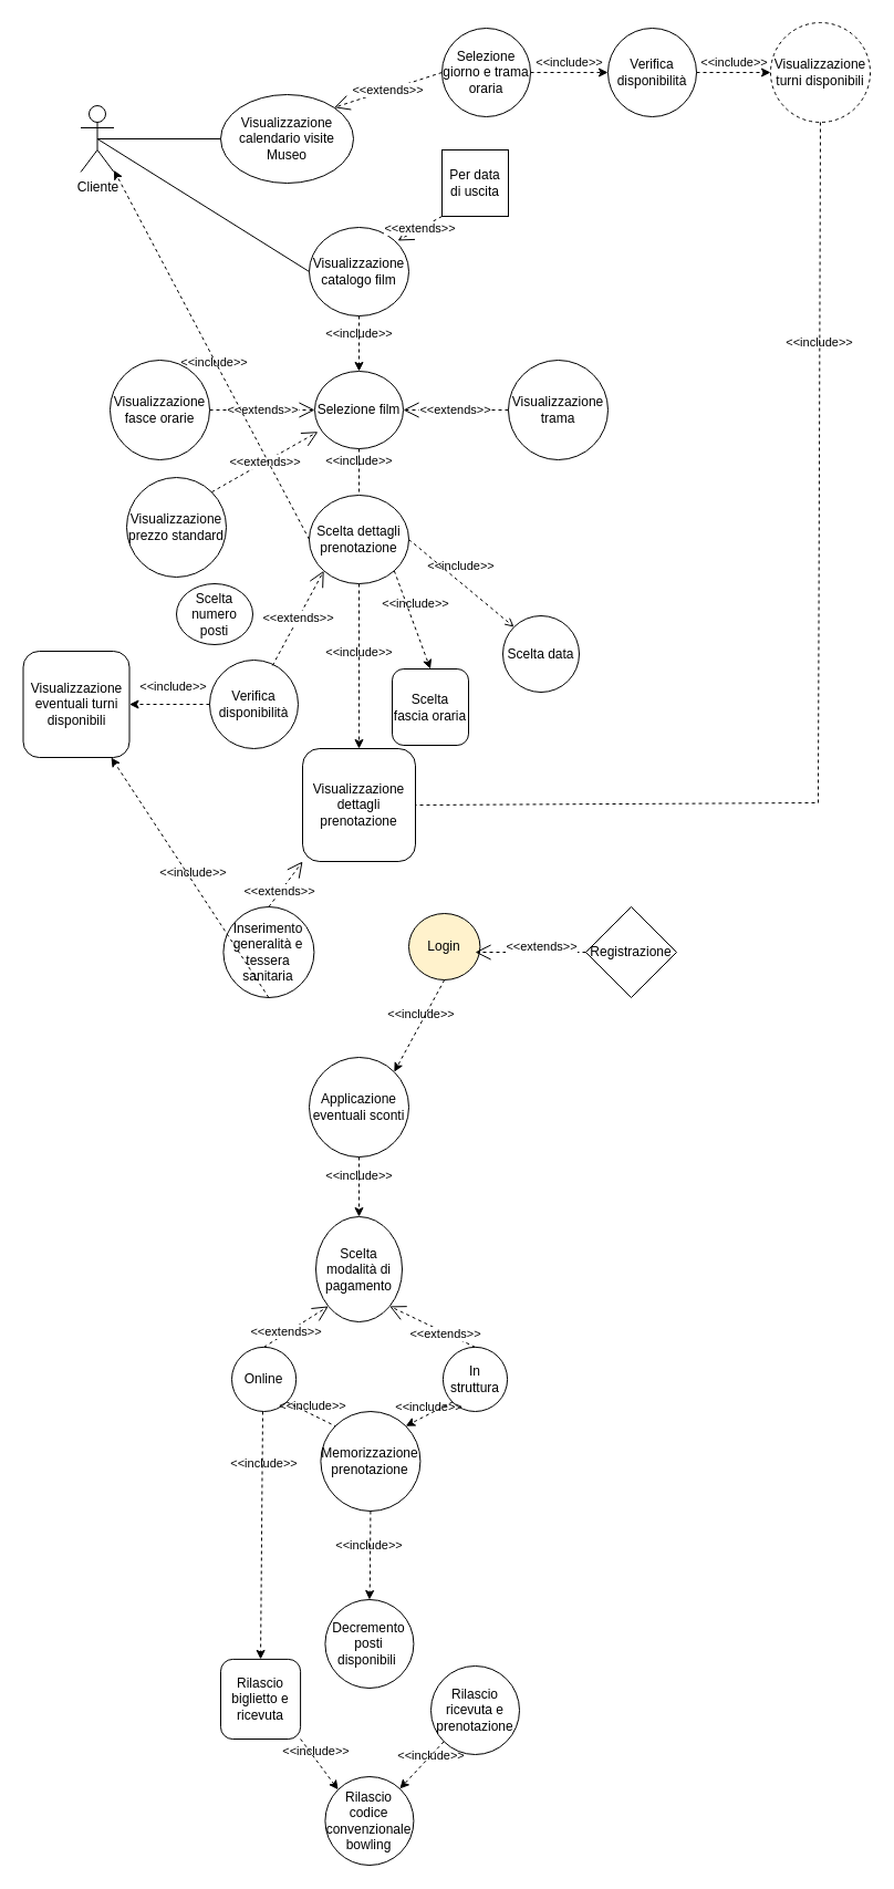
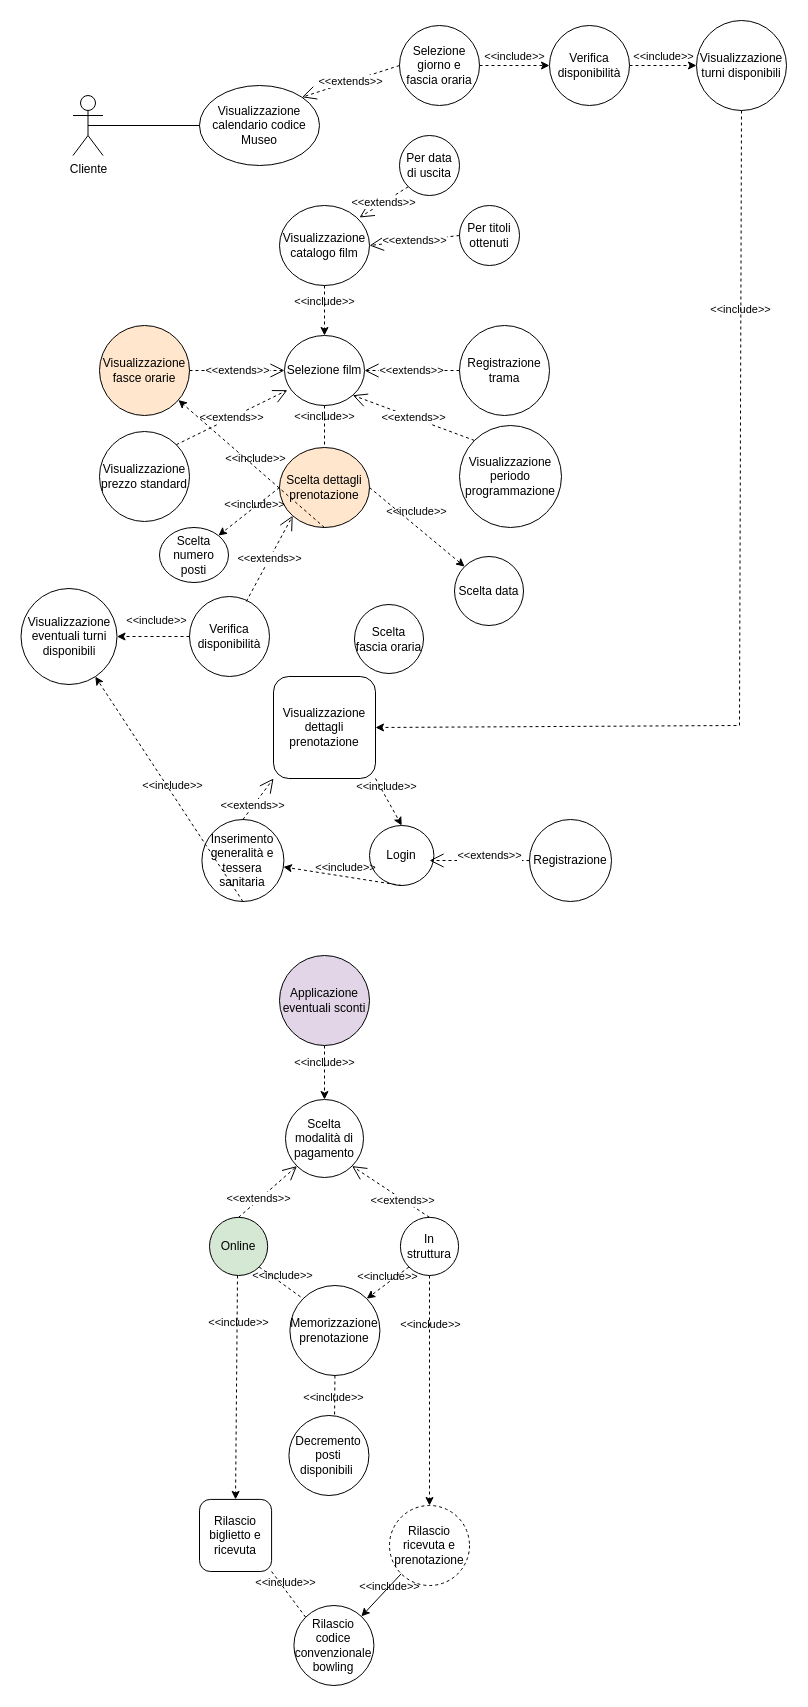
- <mxCell id="6" value="Selezione giorno e trama oraria" style="ellipse;whiteSpace=wrap;html=1;aspect=fixed;" parent="1" vertex="1"><mxGeometry x="399" y="25" width="80" height="80" as="geometry" /></mxCell>
+ <mxCell id="6" value="Selezione giorno e fascia oraria" style="ellipse;whiteSpace=wrap;html=1;aspect=fixed;" parent="1" vertex="1"><mxGeometry x="399" y="25" width="80" height="80" as="geometry" /></mxCell>
- <mxCell id="10" value="Visualizzazione turni disponibili" style="ellipse;whiteSpace=wrap;html=1;dashed=1;" parent="1" vertex="1"><mxGeometry x="696" y="20" width="90" height="90" as="geometry" /></mxCell>
+ <mxCell id="10" value="Visualizzazione turni disponibili" style="ellipse;whiteSpace=wrap;html=1;" parent="1" vertex="1"><mxGeometry x="696" y="20" width="90" height="90" as="geometry" /></mxCell>
- <mxCell id="4" value="Visualizzazione calendario visite Museo" style="ellipse;whiteSpace=wrap;html=1;" parent="1" vertex="1"><mxGeometry x="199" y="85" width="120" height="80" as="geometry" /></mxCell>
+ <mxCell id="4" value="Visualizzazione calendario codice Museo" style="ellipse;whiteSpace=wrap;html=1;" parent="1" vertex="1"><mxGeometry x="199" y="85" width="120" height="80" as="geometry" /></mxCell>
- <mxCell id="13" value="Per data di uscita" style="whiteSpace=wrap;html=1;aspect=fixed;rounded=0;" parent="1" vertex="1"><mxGeometry x="399" y="135" width="60" height="60" as="geometry" /></mxCell>
+ <mxCell id="13" value="Per data di uscita" style="ellipse;whiteSpace=wrap;html=1;aspect=fixed;" parent="1" vertex="1"><mxGeometry x="399" y="135" width="60" height="60" as="geometry" /></mxCell>
- <mxCell id="45" value="" style="endArrow=none;html=1;rounded=0;entryX=0;entryY=0.5;entryDx=0;entryDy=0;exitX=0.5;exitY=0.5;exitDx=0;exitDy=0;exitPerimeter=0;" parent="1" source="2" target="12" edge="1"><mxGeometry width="50" height="50" relative="1" as="geometry"><mxPoint x="49" y="248" as="sourcePoint" /><mxPoint x="227" y="163" as="targetPoint" /></mxGeometry></mxCell>
+ <mxCell id="15" value="Per titoli ottenuti" style="ellipse;whiteSpace=wrap;html=1;aspect=fixed;" parent="1" vertex="1"><mxGeometry x="459" y="205" width="60" height="60" as="geometry" /></mxCell>
+ <mxCell id="16" value="&amp;lt;&amp;lt;extends&amp;gt;&amp;gt;" style="endArrow=open;dashed=1;endFill=0;endSize=12;html=1;rounded=0;exitX=0;exitY=0.5;exitDx=0;exitDy=0;entryX=1;entryY=0.5;entryDx=0;entryDy=0;" parent="1" source="15" target="12" edge="1"><mxGeometry width="160" relative="1" as="geometry"><mxPoint x="375.55" y="475" as="sourcePoint" /><mxPoint x="359" y="317" as="targetPoint" /></mxGeometry></mxCell>
- <mxCell id="34" value="&amp;lt;&amp;lt;include&amp;gt;&amp;gt;" style="html=1;verticalAlign=bottom;labelBackgroundColor=none;endArrow=classic;endFill=1;dashed=1;rounded=0;exitX=0;exitY=0.5;exitDx=0;exitDy=0;" parent="1" source="27" target="2" edge="1"><mxGeometry x="-0.08" y="5" width="160" relative="1" as="geometry"><mxPoint x="199" y="505" as="sourcePoint" /><mxPoint x="94" y="655" as="targetPoint" /><mxPoint as="offset" /></mxGeometry></mxCell>
+ <mxCell id="34" value="&amp;lt;&amp;lt;include&amp;gt;&amp;gt;" style="html=1;verticalAlign=bottom;labelBackgroundColor=none;endArrow=classic;endFill=1;dashed=1;rounded=0;exitX=0;exitY=0.5;exitDx=0;exitDy=0;entryX=1;entryY=0;entryDx=0;entryDy=0;" parent="1" source="27" target="33" edge="1"><mxGeometry x="-0.08" y="5" width="160" relative="1" as="geometry"><mxPoint x="199" y="505" as="sourcePoint" /><mxPoint x="94" y="655" as="targetPoint" /><mxPoint as="offset" /></mxGeometry></mxCell>
- <mxCell id="19" value="Visualizzazione fasce orarie" style="ellipse;whiteSpace=wrap;html=1;aspect=fixed;" parent="1" vertex="1"><mxGeometry x="99" y="325" width="90" height="90" as="geometry" /></mxCell>
+ <mxCell id="19" value="Visualizzazione fasce orarie" style="ellipse;whiteSpace=wrap;html=1;aspect=fixed;fillColor=#ffe6cc;" parent="1" vertex="1"><mxGeometry x="99" y="325" width="90" height="90" as="geometry" /></mxCell>
- <mxCell id="21" value="Visualizzazione trama" style="ellipse;whiteSpace=wrap;html=1;aspect=fixed;" parent="1" vertex="1"><mxGeometry x="459" y="325" width="90" height="90" as="geometry" /></mxCell>
+ <mxCell id="21" value="Registrazione trama" style="ellipse;whiteSpace=wrap;html=1;aspect=fixed;" parent="1" vertex="1"><mxGeometry x="459" y="325" width="90" height="90" as="geometry" /></mxCell>
+ <mxCell id="24" value="&amp;lt;&amp;lt;extends&amp;gt;&amp;gt;" style="endArrow=open;dashed=1;endFill=0;endSize=12;html=1;rounded=0;entryX=1;entryY=1;entryDx=0;entryDy=0;exitX=0;exitY=0;exitDx=0;exitDy=0;" parent="1" source="23" target="17" edge="1"><mxGeometry width="160" relative="1" as="geometry"><mxPoint x="459" y="435" as="sourcePoint" /><mxPoint x="356.52" y="405" as="targetPoint" /></mxGeometry></mxCell>
- <mxCell id="25" value="Visualizzazione prezzo standard" style="ellipse;whiteSpace=wrap;html=1;aspect=fixed;" parent="1" vertex="1"><mxGeometry x="114" y="431.01" width="90" height="90" as="geometry" /></mxCell>
+ <mxCell id="25" value="Visualizzazione prezzo standard" style="ellipse;whiteSpace=wrap;html=1;aspect=fixed;" parent="1" vertex="1"><mxGeometry x="99" y="431.01" width="90" height="90" as="geometry" /></mxCell>
+ <mxCell id="23" value="Visualizzazione periodo programmazione" style="ellipse;whiteSpace=wrap;html=1;aspect=fixed;" parent="1" vertex="1"><mxGeometry x="459" y="425.01" width="102" height="102" as="geometry" /></mxCell>
- <mxCell id="27" value="Scelta dettagli prenotazione" style="ellipse;whiteSpace=wrap;html=1;" parent="1" vertex="1"><mxGeometry x="279" y="447.01" width="90" height="80" as="geometry" /></mxCell>
+ <mxCell id="27" value="Scelta dettagli prenotazione" style="ellipse;whiteSpace=wrap;html=1;fillColor=#ffe6cc;" parent="1" vertex="1"><mxGeometry x="279" y="447.01" width="90" height="80" as="geometry" /></mxCell>
- <mxCell id="32" value="&amp;lt;&amp;lt;include&amp;gt;&amp;gt;" style="html=1;verticalAlign=bottom;labelBackgroundColor=none;endArrow=classic;endFill=1;dashed=1;rounded=0;exitX=1;exitY=1;exitDx=0;exitDy=0;entryX=0.5;entryY=0;entryDx=0;entryDy=0;" parent="1" source="27" target="31" edge="1"><mxGeometry x="-0.08" y="5" width="160" relative="1" as="geometry"><mxPoint x="269" y="535" as="sourcePoint" /><mxPoint x="249" y="665" as="targetPoint" /><mxPoint as="offset" /></mxGeometry></mxCell>
- <mxCell id="30" value="&amp;lt;&amp;lt;include&amp;gt;&amp;gt;" style="html=1;verticalAlign=bottom;labelBackgroundColor=none;endArrow=open;endFill=1;dashed=1;rounded=0;exitX=1;exitY=0.5;exitDx=0;exitDy=0;entryX=0;entryY=0;entryDx=0;entryDy=0;" parent="1" source="27" target="29" edge="1"><mxGeometry x="-0.08" y="5" width="160" relative="1" as="geometry"><mxPoint x="349" y="575" as="sourcePoint" /><mxPoint x="349" y="617" as="targetPoint" /><mxPoint as="offset" /></mxGeometry></mxCell>
+ <mxCell id="30" value="&amp;lt;&amp;lt;include&amp;gt;&amp;gt;" style="html=1;verticalAlign=bottom;labelBackgroundColor=none;endArrow=classic;endFill=1;dashed=1;rounded=0;exitX=1;exitY=0.5;exitDx=0;exitDy=0;entryX=0;entryY=0;entryDx=0;entryDy=0;" parent="1" source="27" target="29" edge="1"><mxGeometry x="-0.08" y="5" width="160" relative="1" as="geometry"><mxPoint x="349" y="575" as="sourcePoint" /><mxPoint x="349" y="617" as="targetPoint" /><mxPoint as="offset" /></mxGeometry></mxCell>
- <mxCell id="38" value="&amp;lt;&amp;lt;include&amp;gt;&amp;gt;" style="html=1;verticalAlign=bottom;labelBackgroundColor=none;endArrow=classic;endFill=1;dashed=1;rounded=0;exitX=0.5;exitY=1;exitDx=0;exitDy=0;entryX=0.5;entryY=0;entryDx=0;entryDy=0;" parent="1" source="27" target="37" edge="1"><mxGeometry x="-0.048" width="160" relative="1" as="geometry"><mxPoint x="289" y="715" as="sourcePoint" /><mxPoint x="334" y="457" as="targetPoint" /><mxPoint as="offset" /></mxGeometry></mxCell>
+ <mxCell id="38" value="&amp;lt;&amp;lt;include&amp;gt;&amp;gt;" style="html=1;verticalAlign=bottom;labelBackgroundColor=none;endArrow=classic;endFill=1;dashed=1;rounded=0;exitX=0.5;exitY=1;exitDx=0;exitDy=0;" parent="1" source="27" target="19" edge="1"><mxGeometry x="-0.048" width="160" relative="1" as="geometry"><mxPoint x="289" y="715" as="sourcePoint" /><mxPoint x="334" y="457" as="targetPoint" /><mxPoint as="offset" /></mxGeometry></mxCell>
- <mxCell id="39" value="Visualizzazione eventuali turni disponibili" style="whiteSpace=wrap;html=1;aspect=fixed;rounded=1;" parent="1" vertex="1"><mxGeometry x="20.5" y="588.01" width="96" height="96" as="geometry" /></mxCell>
+ <mxCell id="39" value="Visualizzazione eventuali turni disponibili" style="ellipse;whiteSpace=wrap;html=1;aspect=fixed;" parent="1" vertex="1"><mxGeometry x="20.5" y="588.01" width="96" height="96" as="geometry" /></mxCell>
- <mxCell id="31" value="Scelta fascia oraria" style="whiteSpace=wrap;html=1;aspect=fixed;rounded=1;" parent="1" vertex="1"><mxGeometry x="354" y="604" width="69" height="69" as="geometry" /></mxCell>
+ <mxCell id="31" value="Scelta fascia oraria" style="ellipse;whiteSpace=wrap;html=1;aspect=fixed;" parent="1" vertex="1"><mxGeometry x="354" y="604" width="69" height="69" as="geometry" /></mxCell>
- <mxCell id="49" value="&amp;lt;&amp;lt;include&amp;gt;&amp;gt;" style="html=1;verticalAlign=bottom;labelBackgroundColor=none;endArrow=none;endFill=1;dashed=1;rounded=0;exitX=0.5;exitY=1;exitDx=0;exitDy=0;entryX=1;entryY=0.5;entryDx=0;entryDy=0;" parent="1" source="10" target="37" edge="1"><mxGeometry x="-0.575" width="160" relative="1" as="geometry"><mxPoint x="709" y="515" as="sourcePoint" /><mxPoint x="526" y="758" as="targetPoint" /><mxPoint as="offset" /><Array as="points"><mxPoint x="739" y="725" /></Array></mxGeometry></mxCell>
+ <mxCell id="49" value="&amp;lt;&amp;lt;include&amp;gt;&amp;gt;" style="html=1;verticalAlign=bottom;labelBackgroundColor=none;endArrow=classic;endFill=1;dashed=1;rounded=0;exitX=0.5;exitY=1;exitDx=0;exitDy=0;entryX=1;entryY=0.5;entryDx=0;entryDy=0;" parent="1" source="10" target="37" edge="1"><mxGeometry x="-0.575" width="160" relative="1" as="geometry"><mxPoint x="709" y="515" as="sourcePoint" /><mxPoint x="526" y="758" as="targetPoint" /><mxPoint as="offset" /><Array as="points"><mxPoint x="739" y="725" /></Array></mxGeometry></mxCell>
+ <mxCell id="44" value="&amp;lt;&amp;lt;include&amp;gt;&amp;gt;" style="html=1;verticalAlign=bottom;labelBackgroundColor=none;endArrow=classic;endFill=1;dashed=1;rounded=0;exitX=1;exitY=1;exitDx=0;exitDy=0;entryX=0.5;entryY=0;entryDx=0;entryDy=0;" parent="1" source="37" target="3" edge="1"><mxGeometry x="-0.258" y="1" width="160" relative="1" as="geometry"><mxPoint x="428" y="775" as="sourcePoint" /><mxPoint x="383" y="825" as="targetPoint" /><mxPoint as="offset" /></mxGeometry></mxCell>
- <mxCell id="3" value="Login" style="ellipse;whiteSpace=wrap;html=1;fillColor=#fff2cc;" parent="1" vertex="1"><mxGeometry x="369" y="825" width="64.42" height="60" as="geometry" /></mxCell>
+ <mxCell id="3" value="Login" style="ellipse;whiteSpace=wrap;html=1;" parent="1" vertex="1"><mxGeometry x="369" y="825" width="64.42" height="60" as="geometry" /></mxCell>
- <mxCell id="41" value="Registrazione" style="rhombus;whiteSpace=wrap;html=1;aspect=fixed;" parent="1" vertex="1"><mxGeometry x="529" y="819" width="82" height="82" as="geometry" /></mxCell>
+ <mxCell id="41" value="Registrazione" style="ellipse;whiteSpace=wrap;html=1;aspect=fixed;" parent="1" vertex="1"><mxGeometry x="529" y="819" width="82" height="82" as="geometry" /></mxCell>
- <mxCell id="46" value="&amp;lt;&amp;lt;include&amp;gt;&amp;gt;" style="html=1;verticalAlign=bottom;labelBackgroundColor=none;endArrow=classic;endFill=1;dashed=1;rounded=0;exitX=0.5;exitY=1;exitDx=0;exitDy=0;entryX=1;entryY=0;entryDx=0;entryDy=0;" parent="1" source="3" edge="1" target="43"><mxGeometry x="-0.048" width="160" relative="1" as="geometry"><mxPoint x="427" y="885" as="sourcePoint" /><mxPoint x="429" y="939" as="targetPoint" /><mxPoint as="offset" /></mxGeometry></mxCell>
+ <mxCell id="46" value="&amp;lt;&amp;lt;include&amp;gt;&amp;gt;" style="html=1;verticalAlign=bottom;labelBackgroundColor=none;endArrow=classic;endFill=1;dashed=1;rounded=0;exitX=0.5;exitY=1;exitDx=0;exitDy=0;" parent="1" source="3" edge="1" target="42"><mxGeometry x="-0.048" width="160" relative="1" as="geometry"><mxPoint x="427" y="885" as="sourcePoint" /><mxPoint x="429" y="939" as="targetPoint" /><mxPoint as="offset" /></mxGeometry></mxCell>
- <mxCell id="43" value="Applicazione eventuali sconti" style="ellipse;whiteSpace=wrap;html=1;aspect=fixed;" parent="1" vertex="1"><mxGeometry x="279" y="955" width="90" height="90" as="geometry" /></mxCell>
+ <mxCell id="43" value="Applicazione eventuali sconti" style="ellipse;whiteSpace=wrap;html=1;aspect=fixed;fillColor=#e1d5e7;" parent="1" vertex="1"><mxGeometry x="279" y="955" width="90" height="90" as="geometry" /></mxCell>
- <mxCell id="47" value="Scelta modalità di pagamento" style="ellipse;whiteSpace=wrap;html=1;aspect=fixed;" parent="1" vertex="1"><mxGeometry x="285" y="1099" width="78" height="95" as="geometry" /></mxCell>
+ <mxCell id="47" value="Scelta modalità di pagamento" style="ellipse;whiteSpace=wrap;html=1;aspect=fixed;" parent="1" vertex="1"><mxGeometry x="285" y="1099" width="78" height="78" as="geometry" /></mxCell>
- <mxCell id="54" value="Online" style="ellipse;whiteSpace=wrap;html=1;aspect=fixed;" parent="1" vertex="1"><mxGeometry x="209" y="1216.84" width="58.16" height="58.16" as="geometry" /></mxCell>
+ <mxCell id="54" value="Online" style="ellipse;whiteSpace=wrap;html=1;aspect=fixed;fillColor=#d5e8d4;" parent="1" vertex="1"><mxGeometry x="209" y="1216.84" width="58.16" height="58.16" as="geometry" /></mxCell>
- <mxCell id="63" value="Memorizzazione prenotazione" style="ellipse;whiteSpace=wrap;html=1;aspect=fixed;" parent="1" vertex="1"><mxGeometry x="289.42" y="1275" width="90" height="90" as="geometry" /></mxCell>
+ <mxCell id="63" value="Memorizzazione prenotazione" style="ellipse;whiteSpace=wrap;html=1;aspect=fixed;" parent="1" vertex="1"><mxGeometry x="289.42" y="1285" width="90" height="90" as="geometry" /></mxCell>
+ <mxCell id="59" value="&amp;lt;&amp;lt;include&amp;gt;&amp;gt;" style="html=1;verticalAlign=bottom;labelBackgroundColor=none;endArrow=classic;endFill=1;dashed=1;rounded=0;exitX=0.5;exitY=1;exitDx=0;exitDy=0;entryX=0.5;entryY=0;entryDx=0;entryDy=0;" parent="1" source="52" target="58" edge="1"><mxGeometry x="-0.499" y="1" width="160" relative="1" as="geometry"><mxPoint x="247" y="1285" as="sourcePoint" /><mxPoint x="249" y="1339" as="targetPoint" /><mxPoint as="offset" /></mxGeometry></mxCell>
- <mxCell id="67" value="Decremento posti disponibili&amp;nbsp;" style="ellipse;whiteSpace=wrap;html=1;aspect=fixed;" parent="1" vertex="1"><mxGeometry x="293.42" y="1445" width="80" height="80" as="geometry" /></mxCell>
+ <mxCell id="67" value="Decremento posti disponibili&amp;nbsp;" style="ellipse;whiteSpace=wrap;html=1;aspect=fixed;" parent="1" vertex="1"><mxGeometry x="288.42" y="1415" width="80" height="80" as="geometry" /></mxCell>
- <mxCell id="58" value="Rilascio ricevuta e prenotazione" style="ellipse;whiteSpace=wrap;html=1;aspect=fixed;" parent="1" vertex="1"><mxGeometry x="389" y="1505" width="80" height="80" as="geometry" /></mxCell>
+ <mxCell id="58" value="Rilascio ricevuta e prenotazione" style="ellipse;whiteSpace=wrap;html=1;aspect=fixed;dashed=1;" parent="1" vertex="1"><mxGeometry x="389" y="1505" width="80" height="80" as="geometry" /></mxCell>
- <mxCell id="62" value="&amp;lt;&amp;lt;include&amp;gt;&amp;gt;" style="html=1;verticalAlign=bottom;labelBackgroundColor=none;endArrow=classic;endFill=1;dashed=1;rounded=0;exitX=0;exitY=1;exitDx=0;exitDy=0;" parent="1" source="58" target="60" edge="1"><mxGeometry x="-0.183" y="6" width="160" relative="1" as="geometry"><mxPoint x="470.42" y="1625" as="sourcePoint" /><mxPoint x="564.42" y="1659" as="targetPoint" /><mxPoint as="offset" /></mxGeometry></mxCell>
+ <mxCell id="62" value="&amp;lt;&amp;lt;include&amp;gt;&amp;gt;" style="html=1;verticalAlign=bottom;labelBackgroundColor=none;endArrow=classic;endFill=1;dashed=0;rounded=0;exitX=0;exitY=1;exitDx=0;exitDy=0;" parent="1" source="58" target="60" edge="1"><mxGeometry x="-0.183" y="6" width="160" relative="1" as="geometry"><mxPoint x="470.42" y="1625" as="sourcePoint" /><mxPoint x="564.42" y="1659" as="targetPoint" /><mxPoint as="offset" /></mxGeometry></mxCell>
- <mxCell id="61" value="&amp;lt;&amp;lt;include&amp;gt;&amp;gt;" style="html=1;verticalAlign=bottom;labelBackgroundColor=none;endArrow=classic;endFill=1;dashed=1;rounded=0;exitX=1;exitY=1;exitDx=0;exitDy=0;entryX=0;entryY=0;entryDx=0;entryDy=0;" parent="1" source="56" target="60" edge="1"><mxGeometry x="-0.165" y="-1" width="160" relative="1" as="geometry"><mxPoint x="333.42" y="1565" as="sourcePoint" /><mxPoint x="153.42" y="1629" as="targetPoint" /><mxPoint as="offset" /></mxGeometry></mxCell>
+ <mxCell id="61" value="&amp;lt;&amp;lt;include&amp;gt;&amp;gt;" style="html=1;verticalAlign=bottom;labelBackgroundColor=none;endArrow=none;endFill=1;dashed=1;rounded=0;exitX=1;exitY=1;exitDx=0;exitDy=0;entryX=0;entryY=0;entryDx=0;entryDy=0;" parent="1" source="56" target="60" edge="1"><mxGeometry x="-0.165" y="-1" width="160" relative="1" as="geometry"><mxPoint x="333.42" y="1565" as="sourcePoint" /><mxPoint x="153.42" y="1629" as="targetPoint" /><mxPoint as="offset" /></mxGeometry></mxCell>
